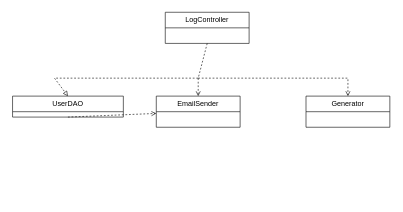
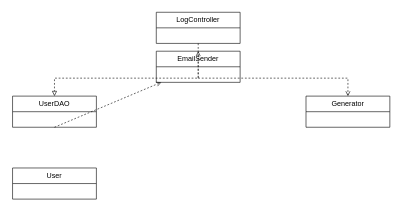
- <mxCell id="2" value="LogController" style="swimlane;fontStyle=0;childLayout=stackLayout;horizontal=1;startSize=26;fillColor=none;horizontalStack=0;resizeParent=1;resizeParentMax=0;resizeLast=0;collapsible=1;marginBottom=0;whiteSpace=wrap;html=1;" parent="1" vertex="1"><mxGeometry x="275" y="20" width="140" height="52" as="geometry" /></mxCell>
+ <mxCell id="2" value="LogController" style="swimlane;fontStyle=0;childLayout=stackLayout;horizontal=1;startSize=26;fillColor=none;horizontalStack=0;resizeParent=1;resizeParentMax=0;resizeLast=0;collapsible=1;marginBottom=0;whiteSpace=wrap;html=1;" parent="1" vertex="1"><mxGeometry x="260" y="20" width="140" height="52" as="geometry" /></mxCell>
- <mxCell id="3" value="UserDAO" style="swimlane;fontStyle=0;childLayout=stackLayout;horizontal=1;startSize=26;fillColor=none;horizontalStack=0;resizeParent=1;resizeParentMax=0;resizeLast=0;collapsible=1;marginBottom=0;whiteSpace=wrap;html=1;" parent="1" vertex="1"><mxGeometry x="20" y="160" width="185" height="35" as="geometry" /></mxCell>
+ <mxCell id="3" value="UserDAO" style="swimlane;fontStyle=0;childLayout=stackLayout;horizontal=1;startSize=26;fillColor=none;horizontalStack=0;resizeParent=1;resizeParentMax=0;resizeLast=0;collapsible=1;marginBottom=0;whiteSpace=wrap;html=1;" parent="1" vertex="1"><mxGeometry x="20" y="160" width="140" height="52" as="geometry" /></mxCell>
- <mxCell id="7" value="EmailSender" style="swimlane;fontStyle=0;childLayout=stackLayout;horizontal=1;startSize=26;fillColor=none;horizontalStack=0;resizeParent=1;resizeParentMax=0;resizeLast=0;collapsible=1;marginBottom=0;whiteSpace=wrap;html=1;" parent="1" vertex="1"><mxGeometry x="260" y="160" width="140" height="52" as="geometry" /></mxCell>
+ <mxCell id="7" value="EmailSender" style="swimlane;fontStyle=0;childLayout=stackLayout;horizontal=1;startSize=26;fillColor=none;horizontalStack=0;resizeParent=1;resizeParentMax=0;resizeLast=0;collapsible=1;marginBottom=0;whiteSpace=wrap;html=1;" parent="1" vertex="1"><mxGeometry x="260" y="85" width="140" height="52" as="geometry" /></mxCell>
+ <mxCell id="4" value="User" style="swimlane;fontStyle=0;childLayout=stackLayout;horizontal=1;startSize=26;fillColor=none;horizontalStack=0;resizeParent=1;resizeParentMax=0;resizeLast=0;collapsible=1;marginBottom=0;whiteSpace=wrap;html=1;" parent="1" vertex="1"><mxGeometry x="20" y="280" width="140" height="52" as="geometry" /></mxCell>
